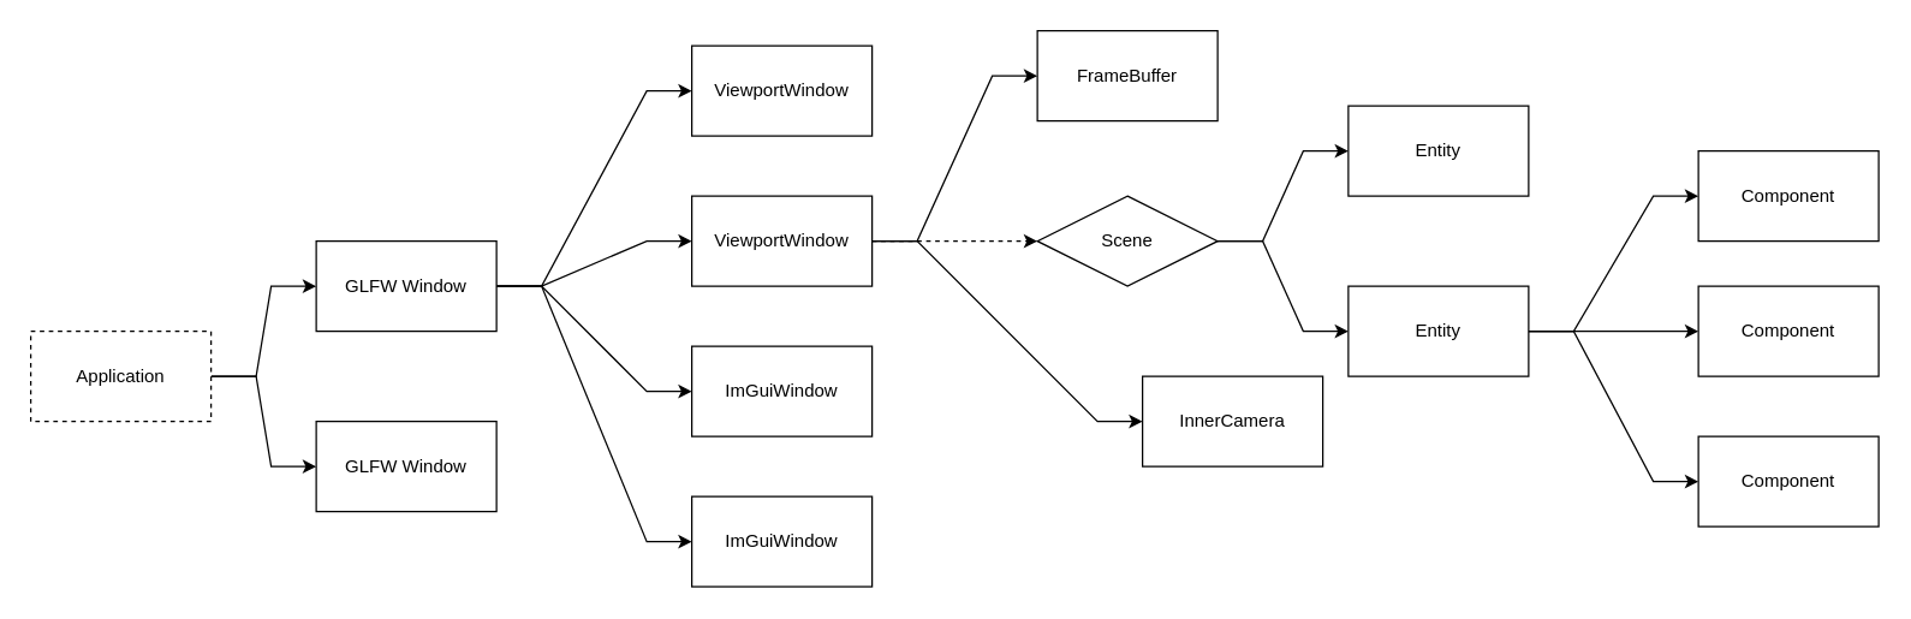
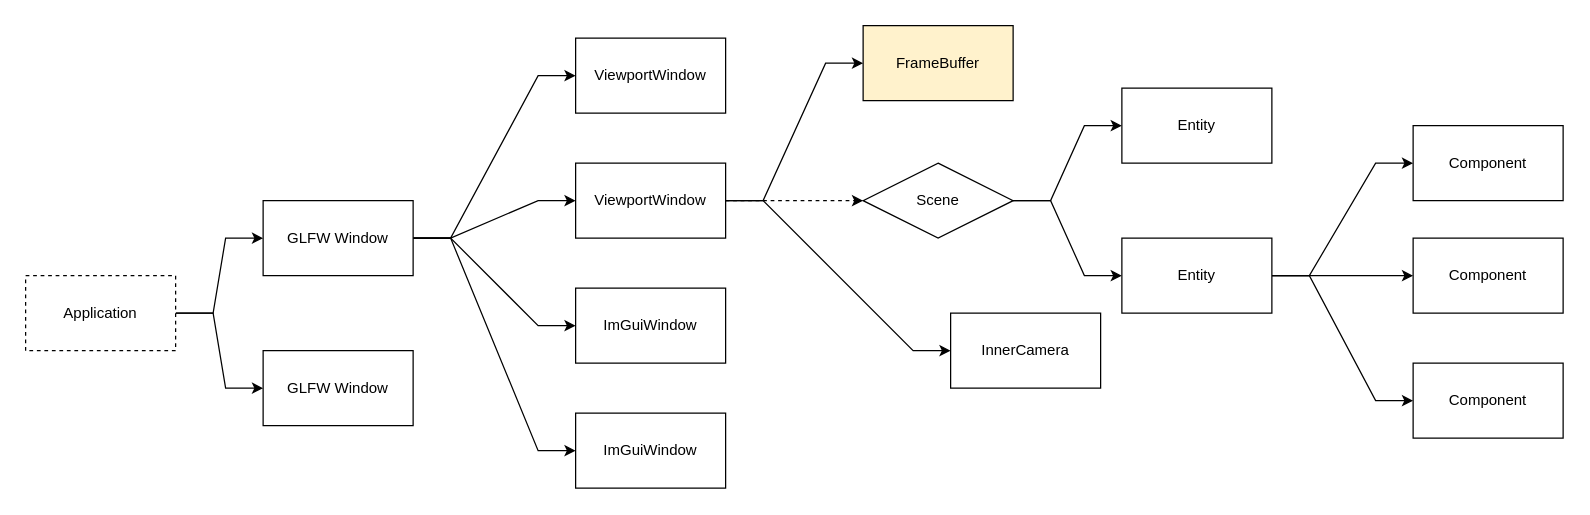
- <mxCell id="29" value="FrameBuffer" style="rounded=0;whiteSpace=wrap;html=1;" parent="1" vertex="1"><mxGeometry x="690" y="20" width="120" height="60" as="geometry" /></mxCell>
+ <mxCell id="29" value="FrameBuffer" style="rounded=0;whiteSpace=wrap;html=1;fillColor=#fff2cc;" parent="1" vertex="1"><mxGeometry x="690" y="20" width="120" height="60" as="geometry" /></mxCell>
